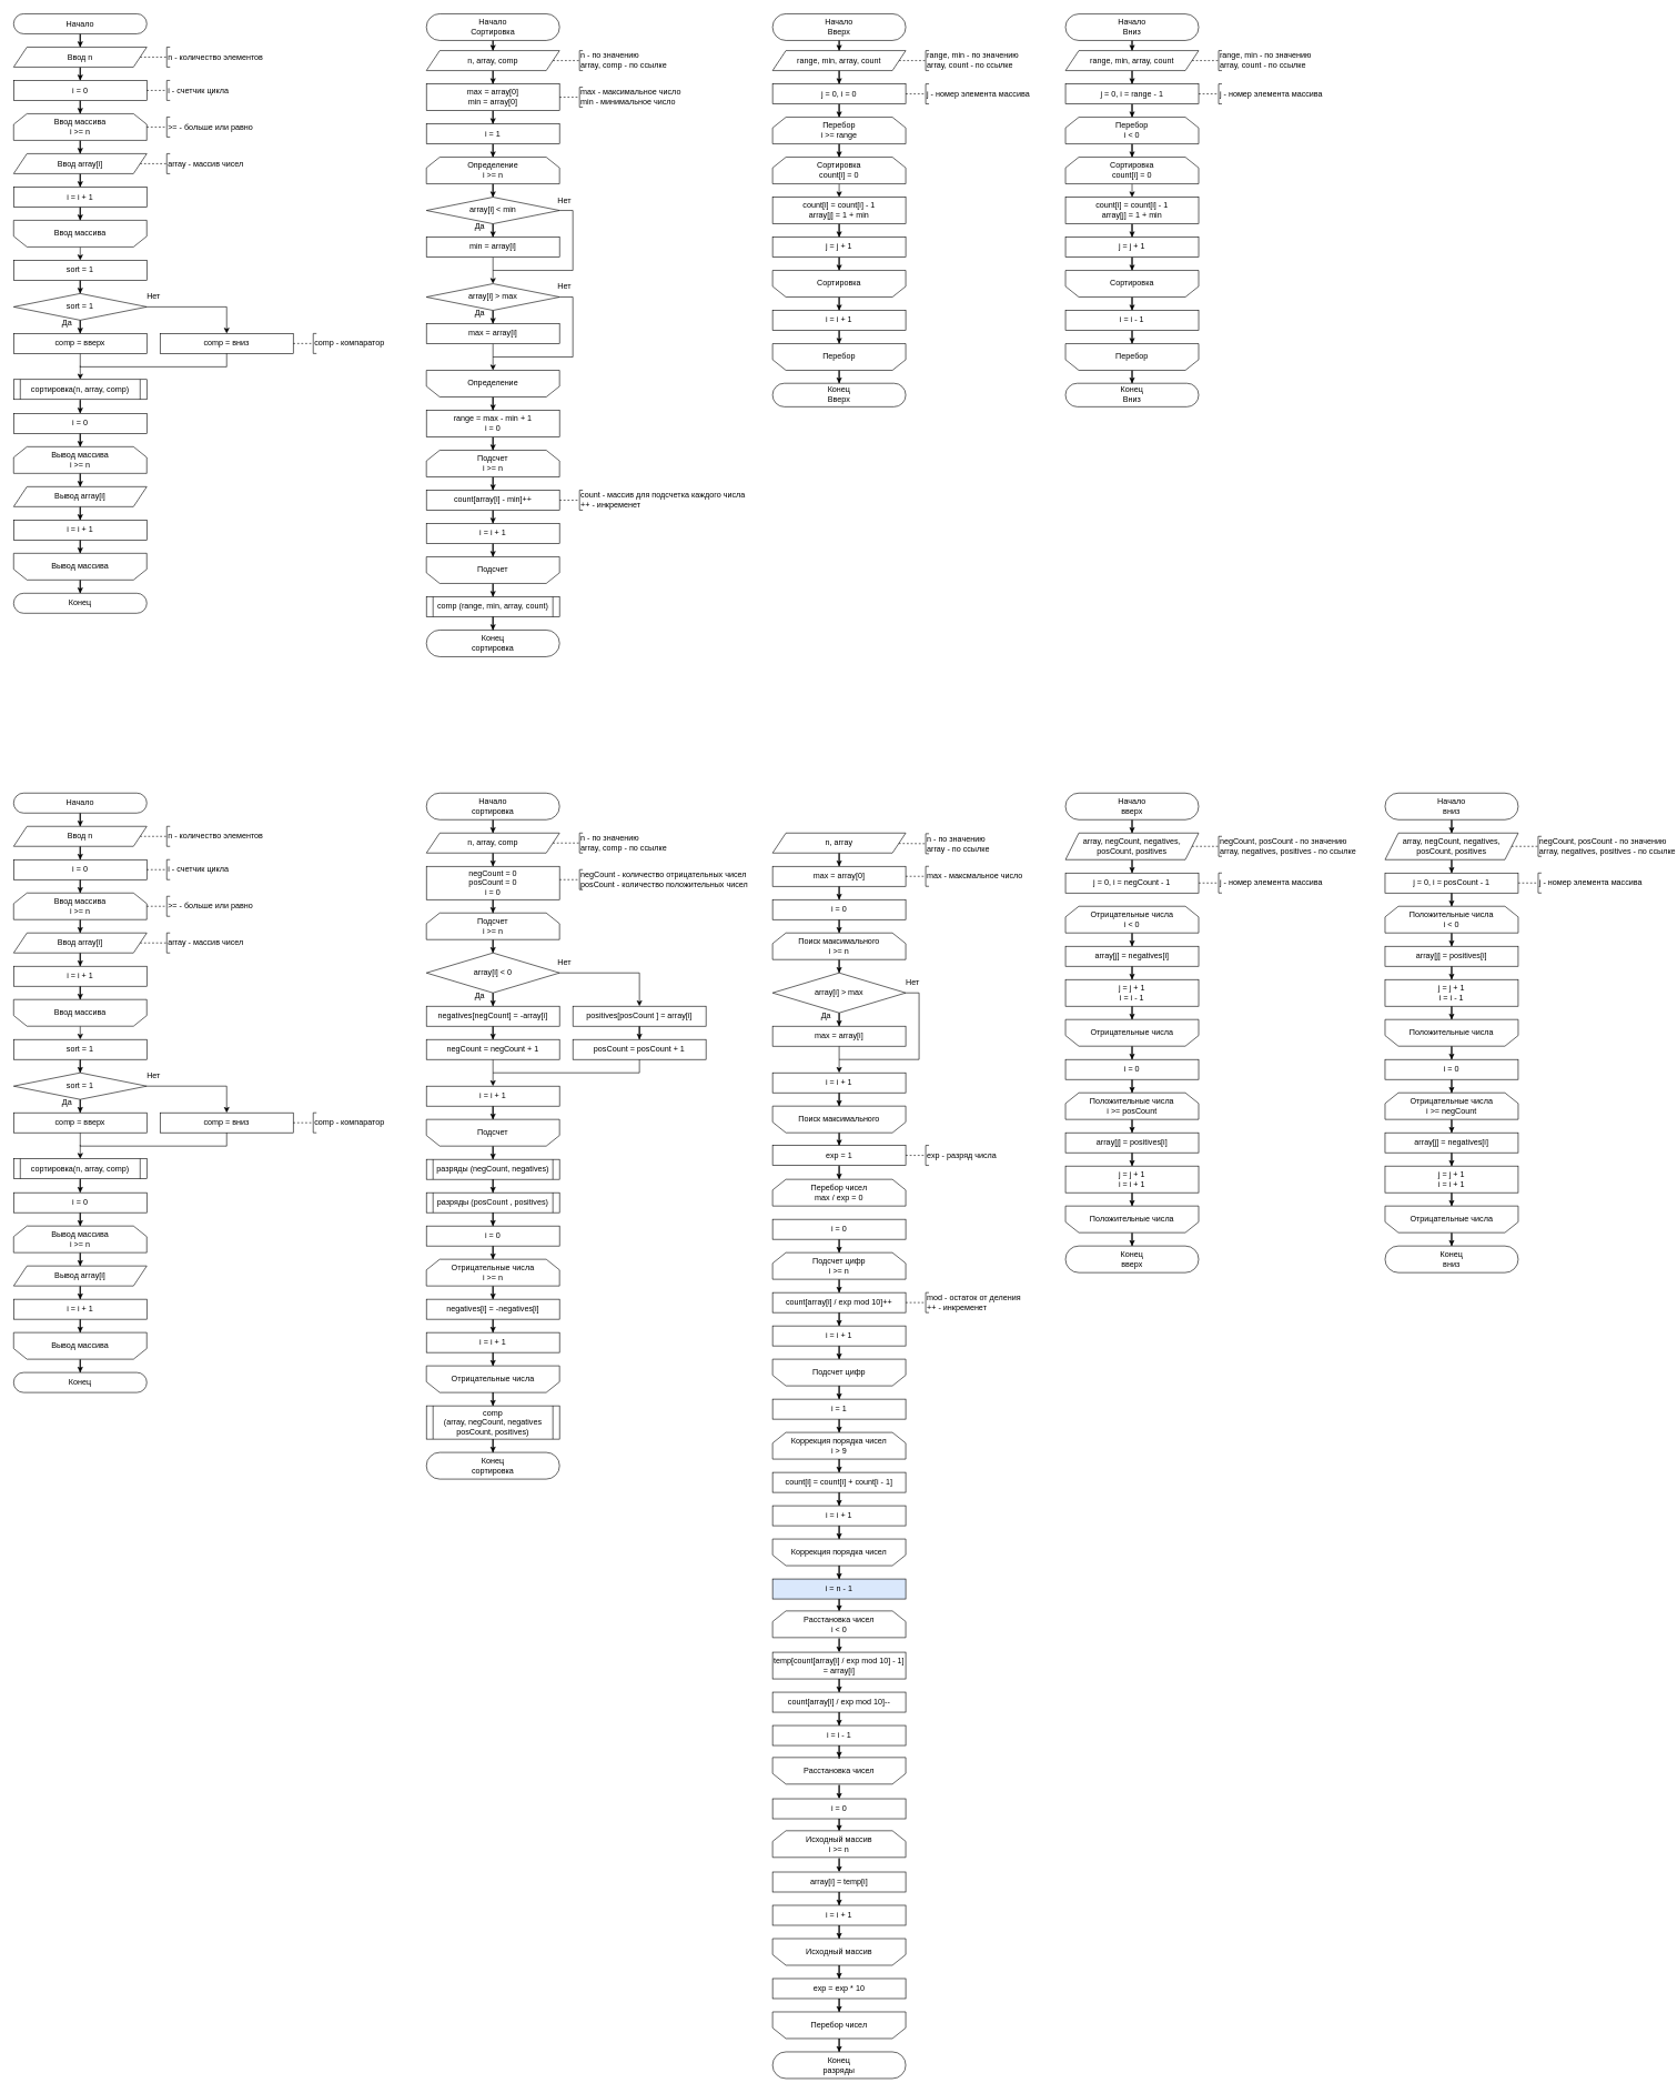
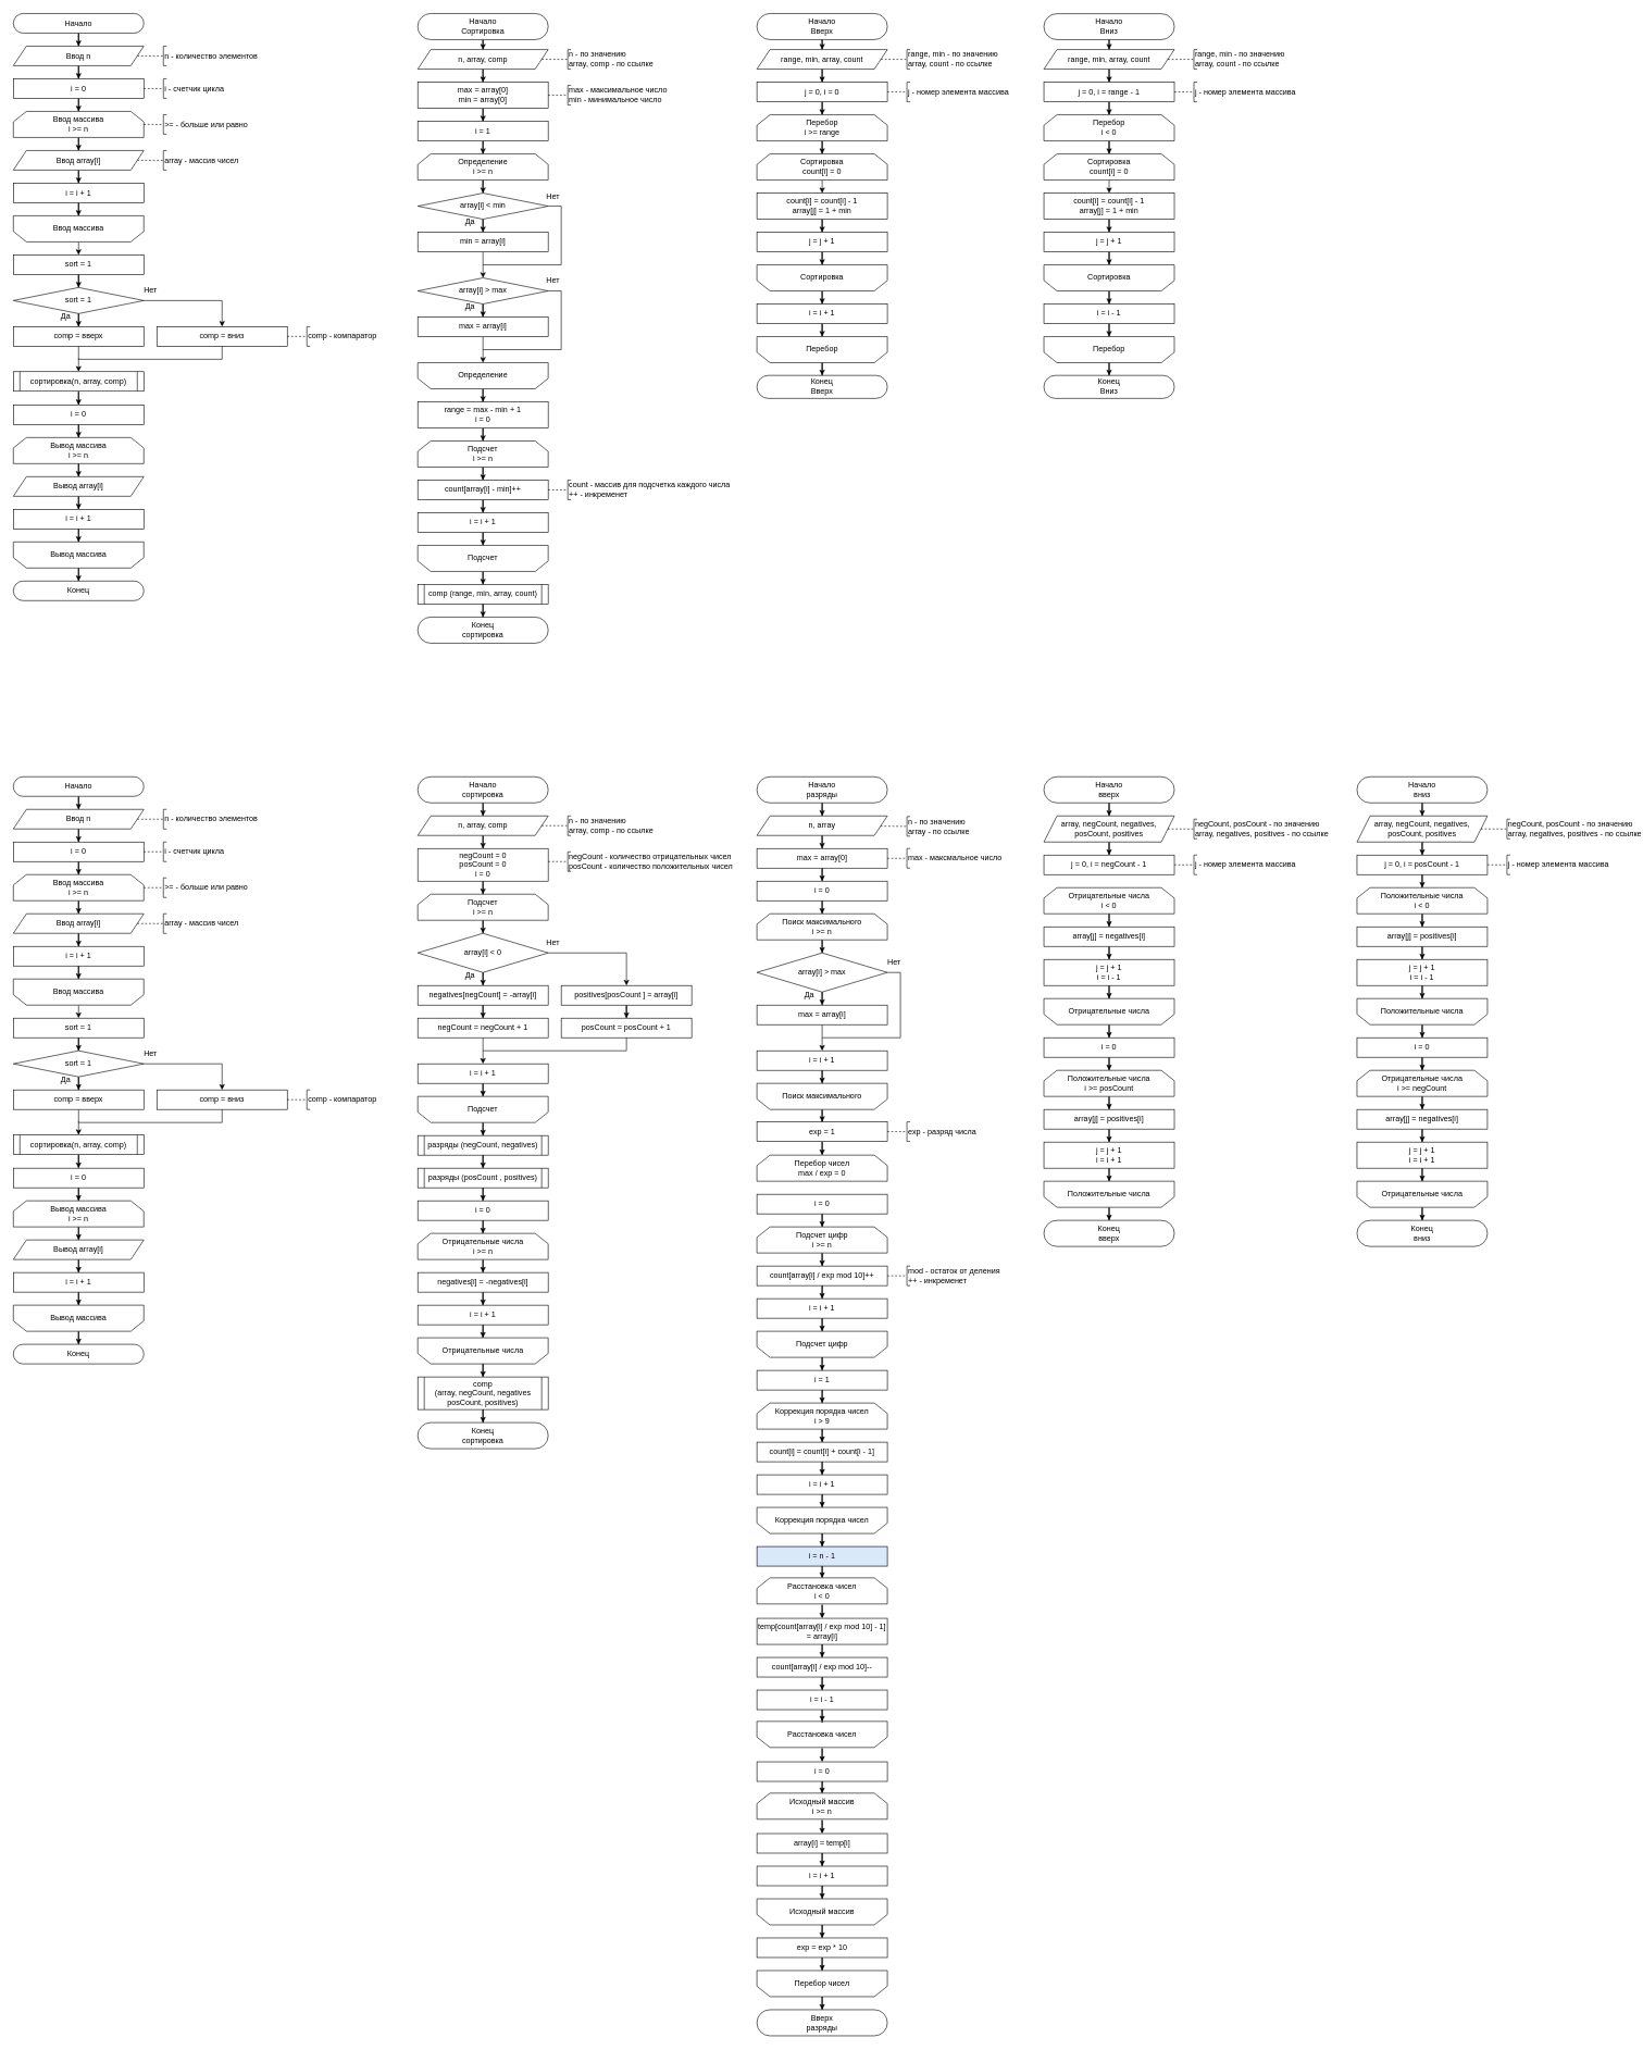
+ <mxCell id="185" value="Начало&lt;div&gt;разряды&lt;/div&gt;" style="rounded=1;whiteSpace=wrap;html=1;arcSize=50;" vertex="1" parent="1"><mxGeometry x="1160" y="1190" width="200" height="40" as="geometry" /></mxCell>
+ <mxCell id="184" style="edgeStyle=orthogonalEdgeStyle;rounded=0;orthogonalLoop=1;jettySize=auto;html=1;" edge="1" parent="1" source="185" target="187"><mxGeometry relative="1" as="geometry" /></mxCell>
- <mxCell id="258" value="Конец&lt;br&gt;&lt;div&gt;разряды&lt;/div&gt;" style="rounded=1;whiteSpace=wrap;html=1;arcSize=50;" vertex="1" parent="1"><mxGeometry x="1160" y="3080" width="200" height="40" as="geometry" /></mxCell>
+ <mxCell id="258" value="Вверх&lt;br&gt;&lt;div&gt;разряды&lt;/div&gt;" style="rounded=1;whiteSpace=wrap;html=1;arcSize=50;" vertex="1" parent="1"><mxGeometry x="1160" y="3080" width="200" height="40" as="geometry" /></mxCell>
